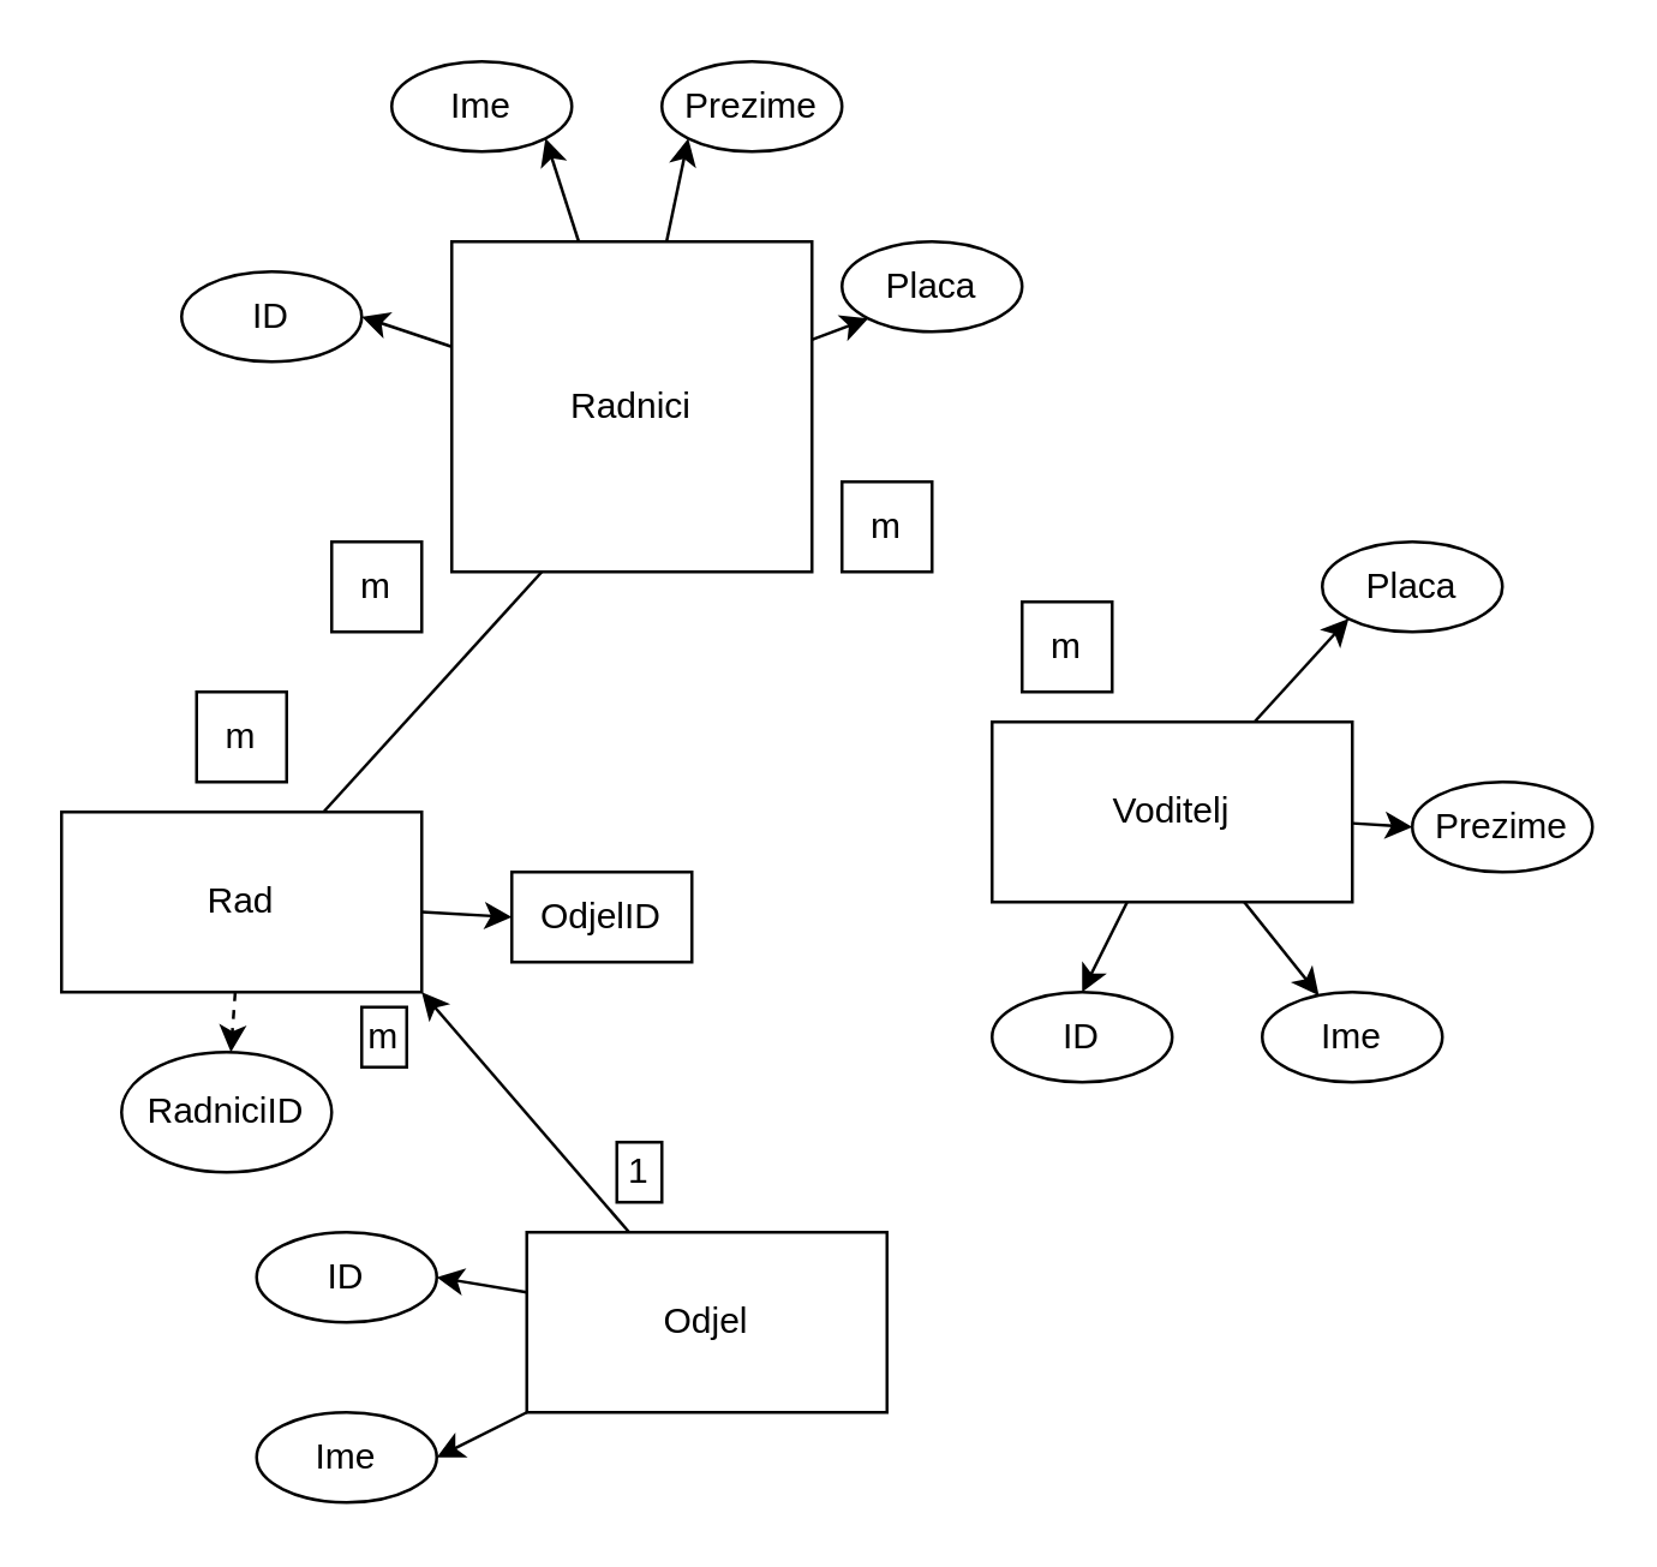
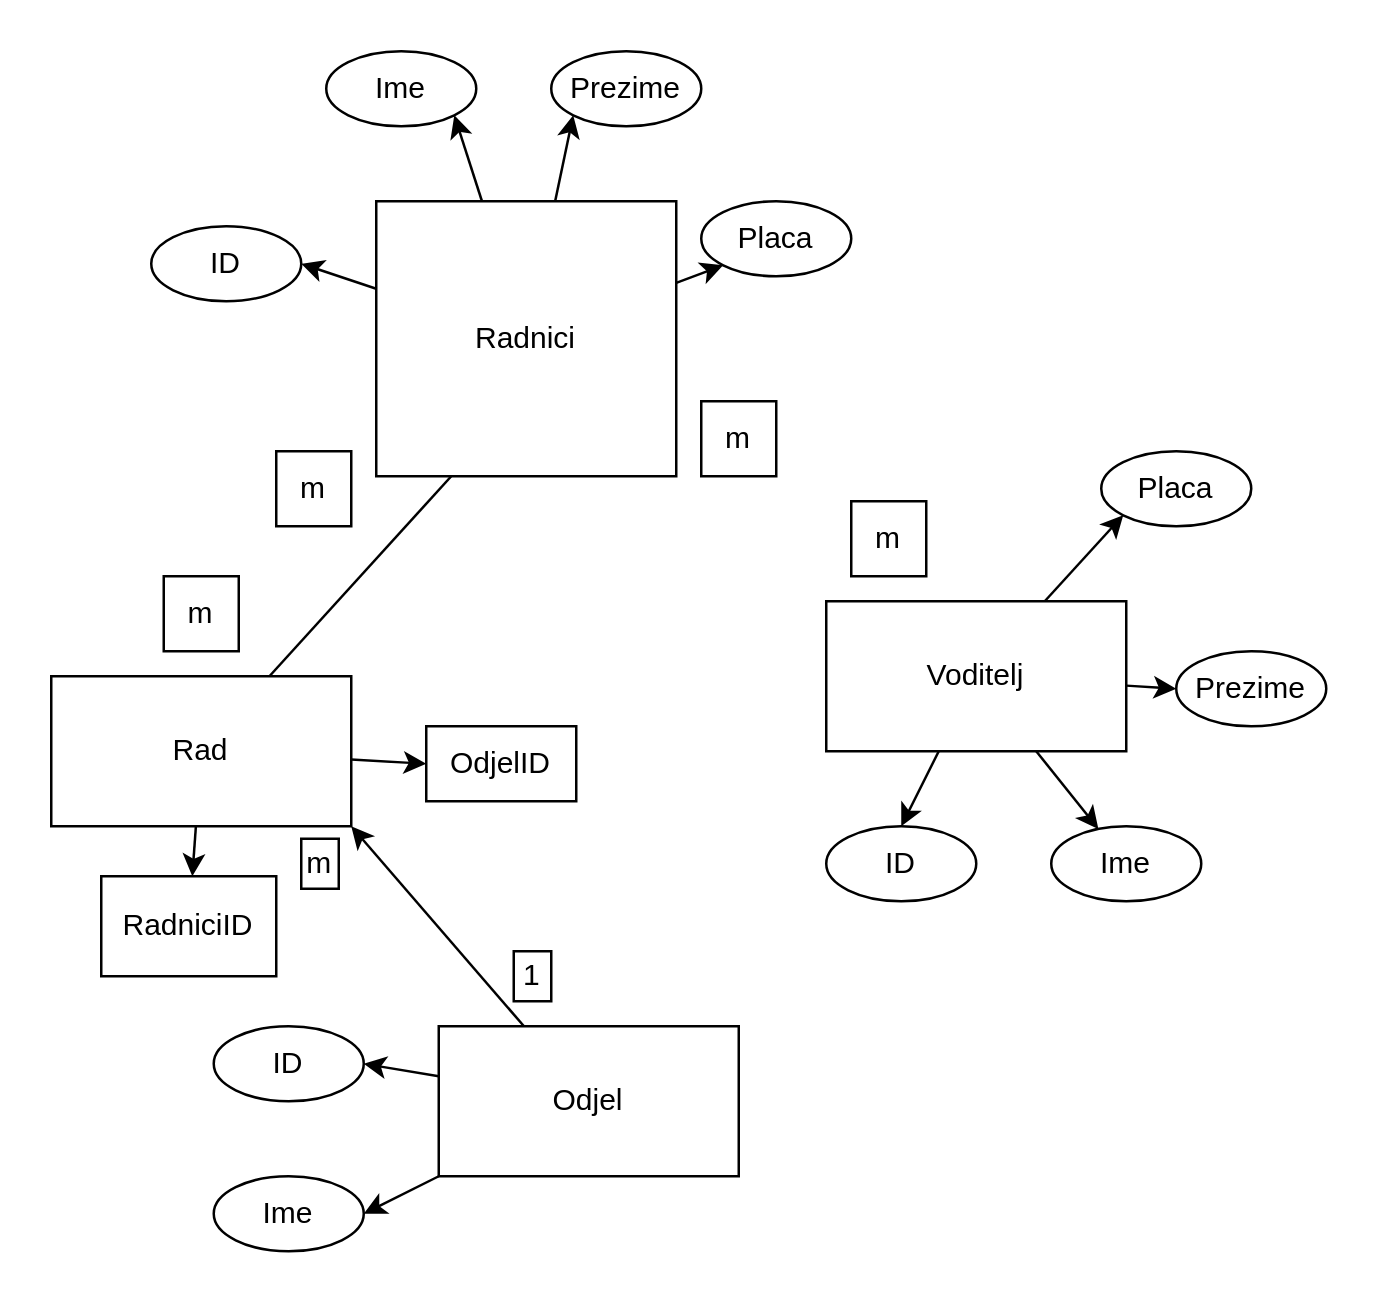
- <mxCell id="8" style="edgeStyle=none;html=1;dashed=1;" parent="1" source="10" target="28" edge="1"><mxGeometry relative="1" as="geometry" /></mxCell>
+ <mxCell id="8" style="edgeStyle=none;html=1;" parent="1" source="10" target="28" edge="1"><mxGeometry relative="1" as="geometry" /></mxCell>
- <mxCell id="28" value="RadniciID" style="ellipse;whiteSpace=wrap;html=1;" parent="1" vertex="1"><mxGeometry x="40" y="350" width="70" height="40" as="geometry" /></mxCell>
+ <mxCell id="28" value="RadniciID" style="whiteSpace=wrap;html=1;rounded=0;" parent="1" vertex="1"><mxGeometry x="40" y="350" width="70" height="40" as="geometry" /></mxCell>
